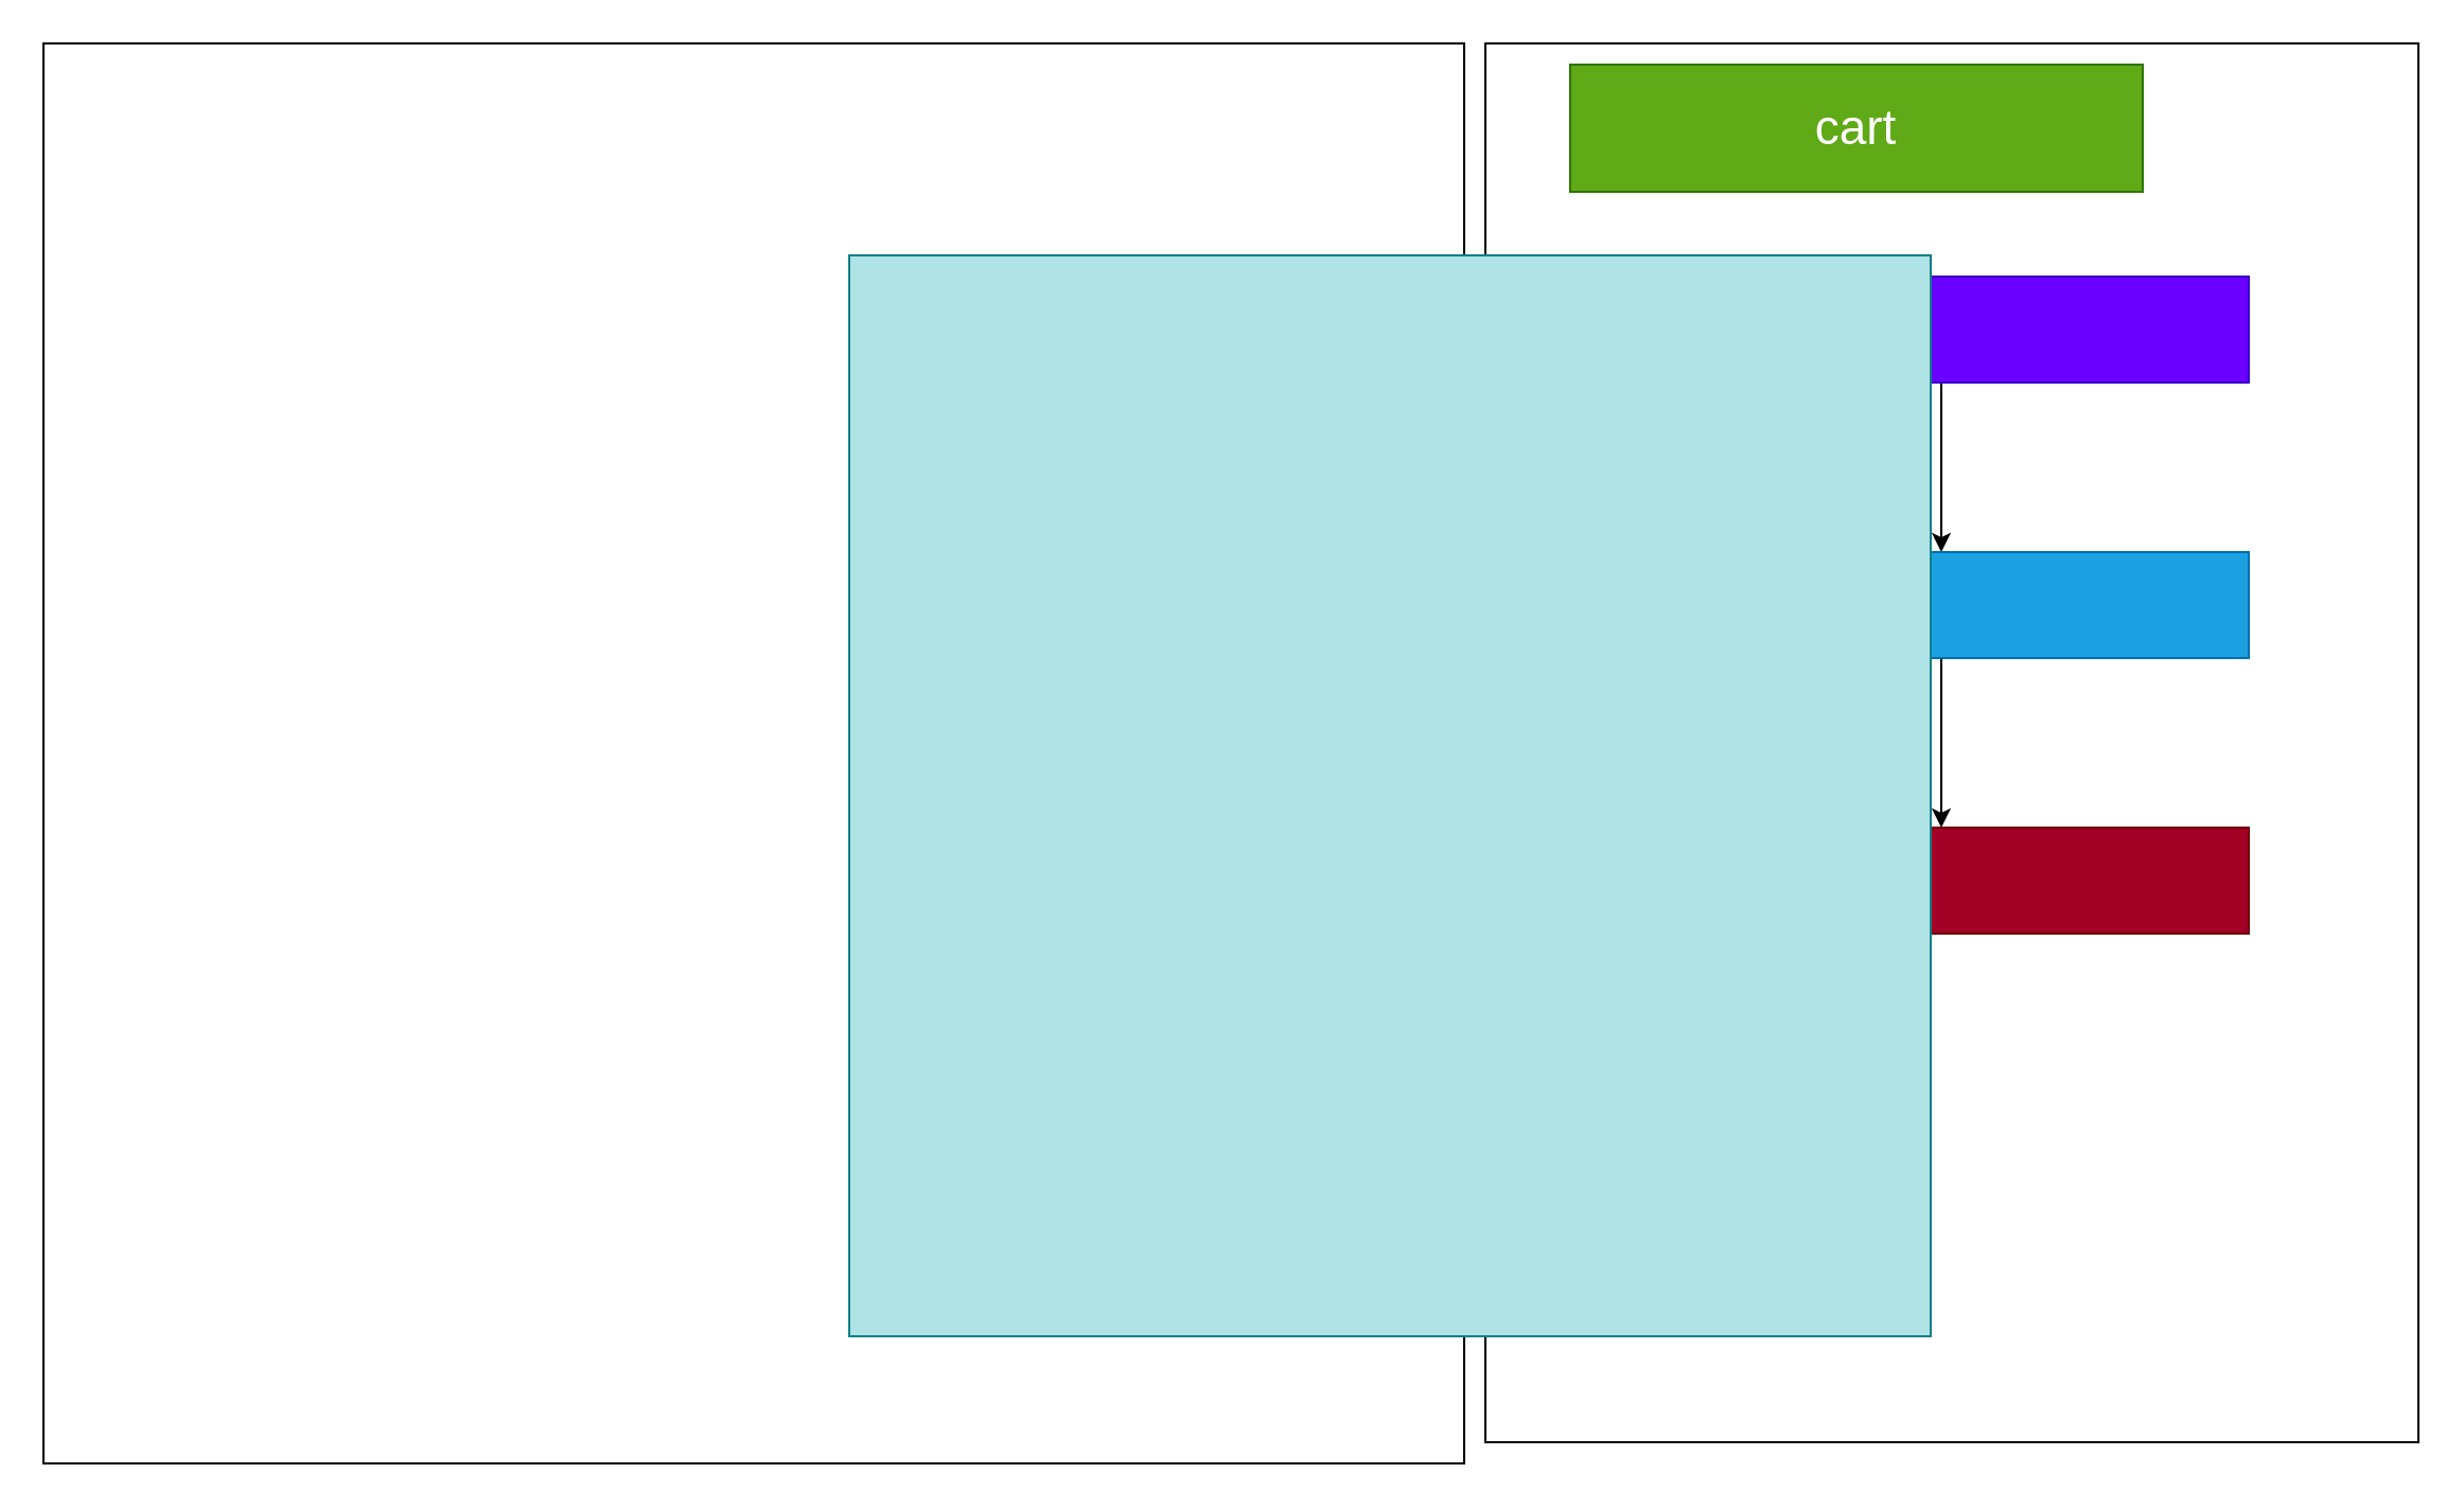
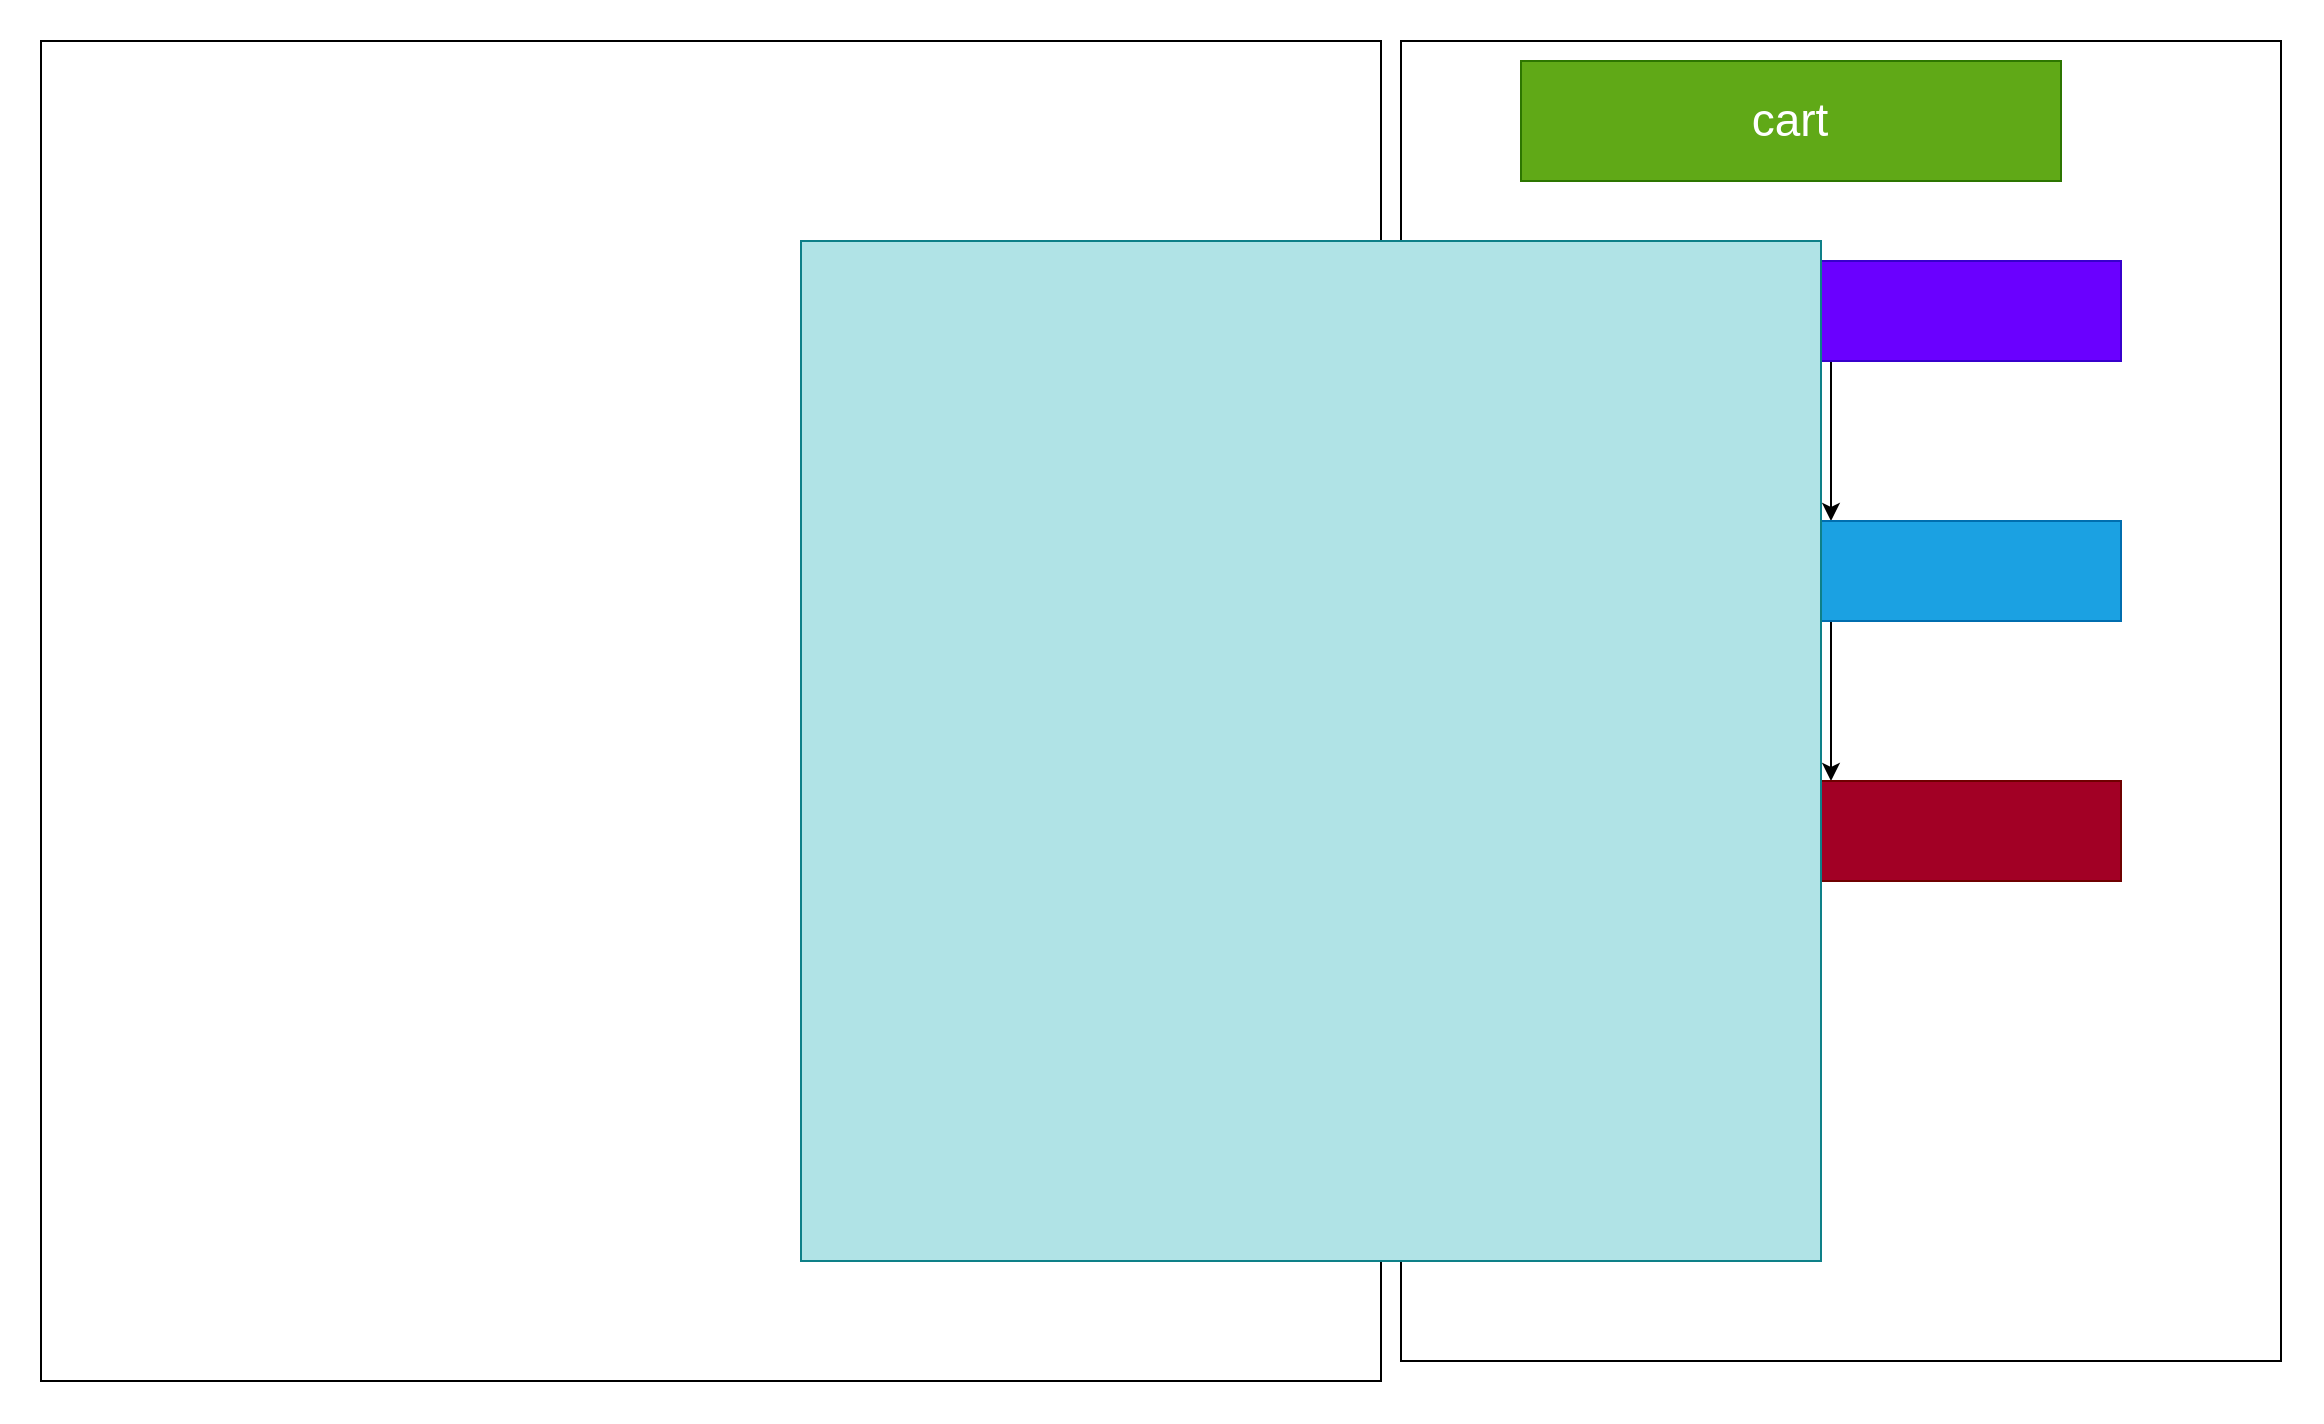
- <mxCell id="4" value="&lt;font style=&quot;font-size: 23px;&quot;&gt;cart&lt;/font&gt;" style="rounded=0;whiteSpace=wrap;html=1;fillColor=#60a917;fontColor=#ffffff;strokeColor=#2D7600;" parent="1" vertex="1"><mxGeometry x="740" y="30" width="270" height="60" as="geometry" /></mxCell>
+ <mxCell id="4" value="&lt;font style=&quot;font-size: 23px;&quot;&gt;cart&lt;/font&gt;" style="rounded=0;whiteSpace=wrap;html=1;fillColor=#60a917;fontColor=#ffffff;strokeColor=#2D7600;" parent="1" vertex="1"><mxGeometry x="760" y="30" width="270" height="60" as="geometry" /></mxCell>
